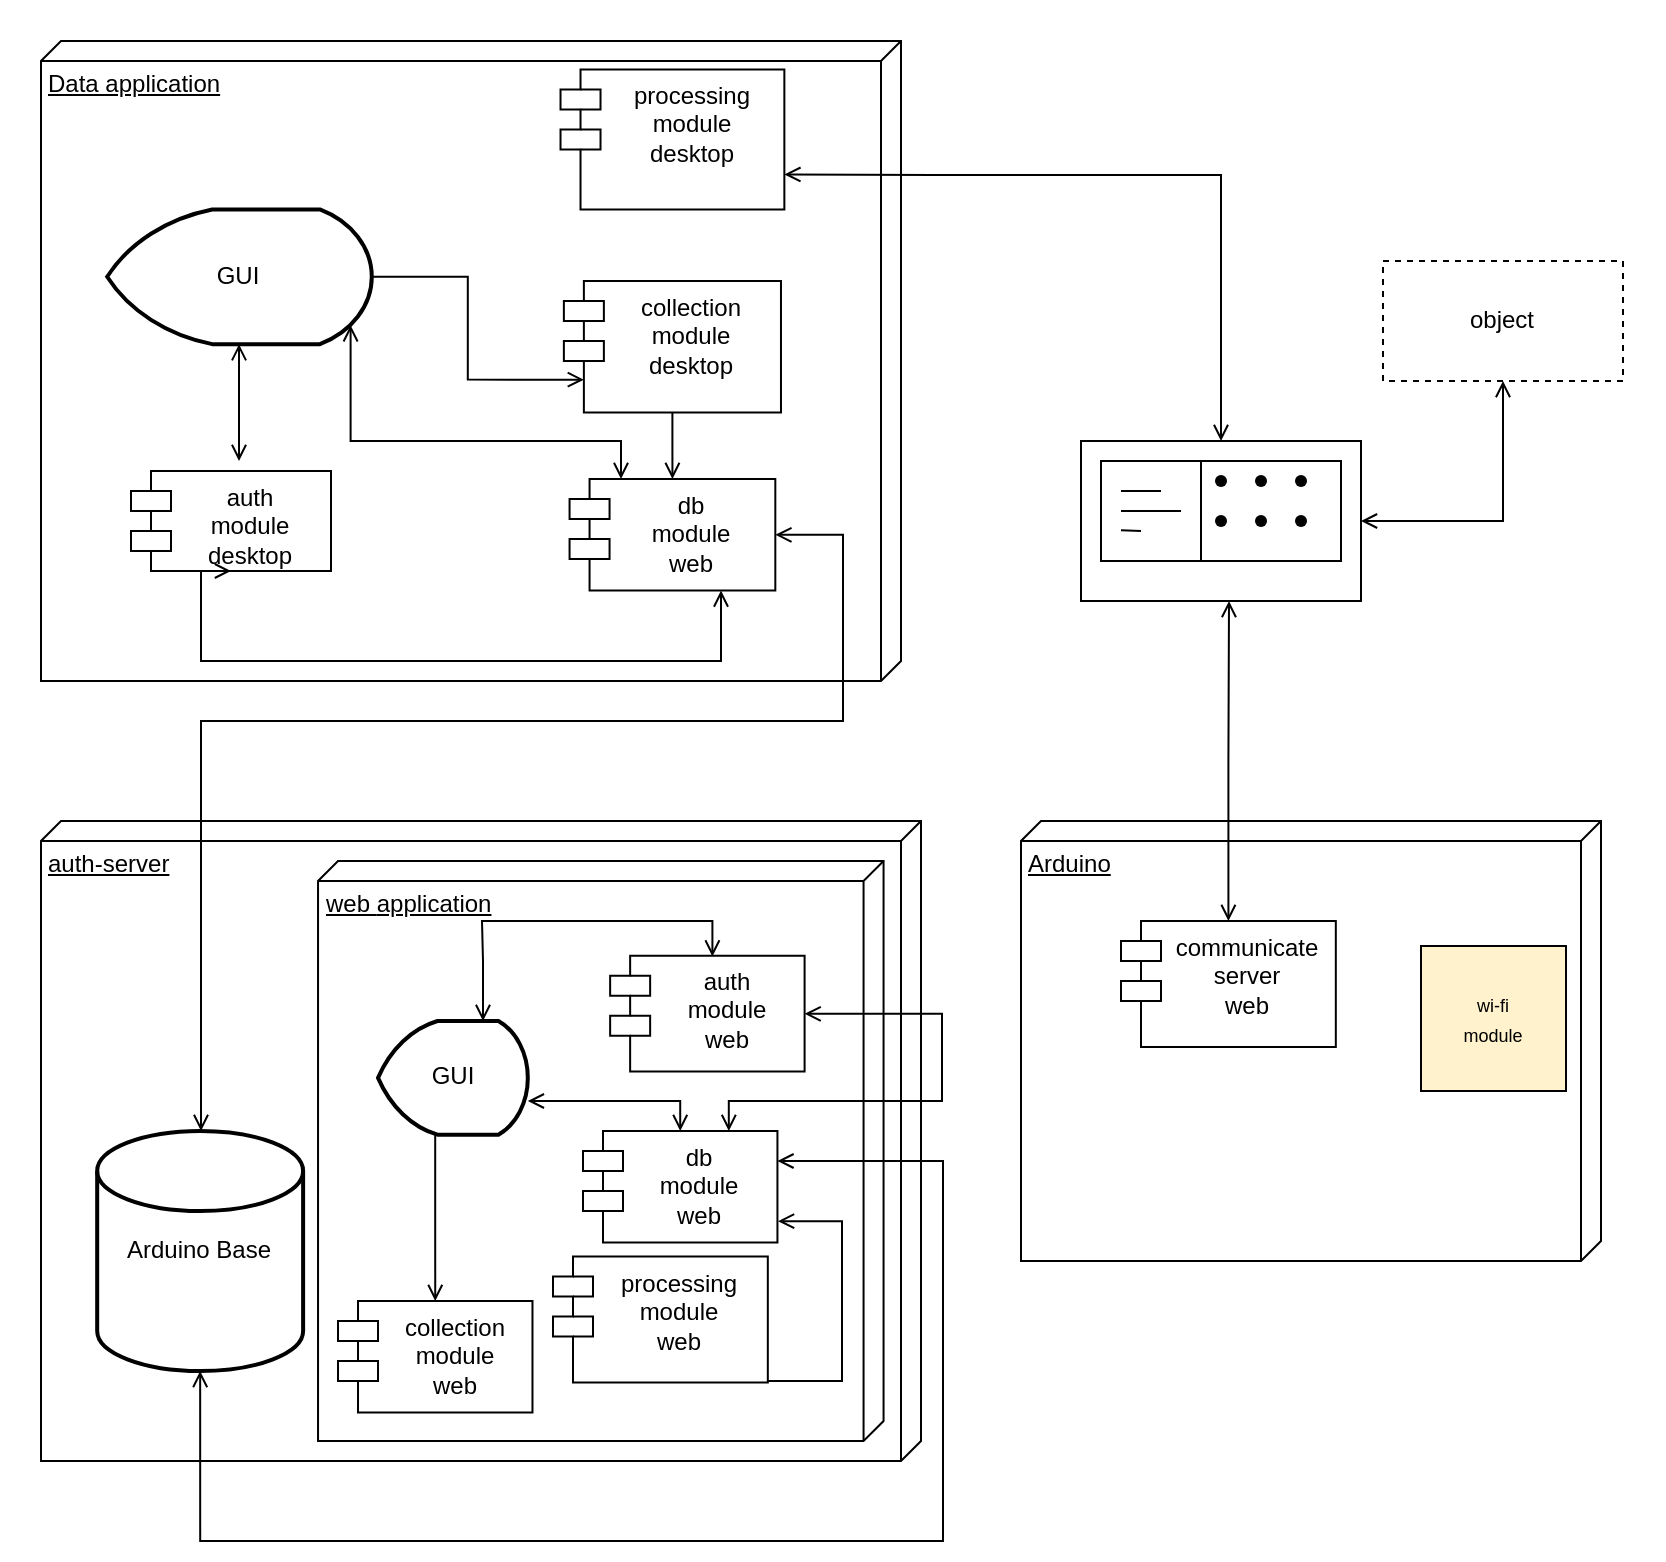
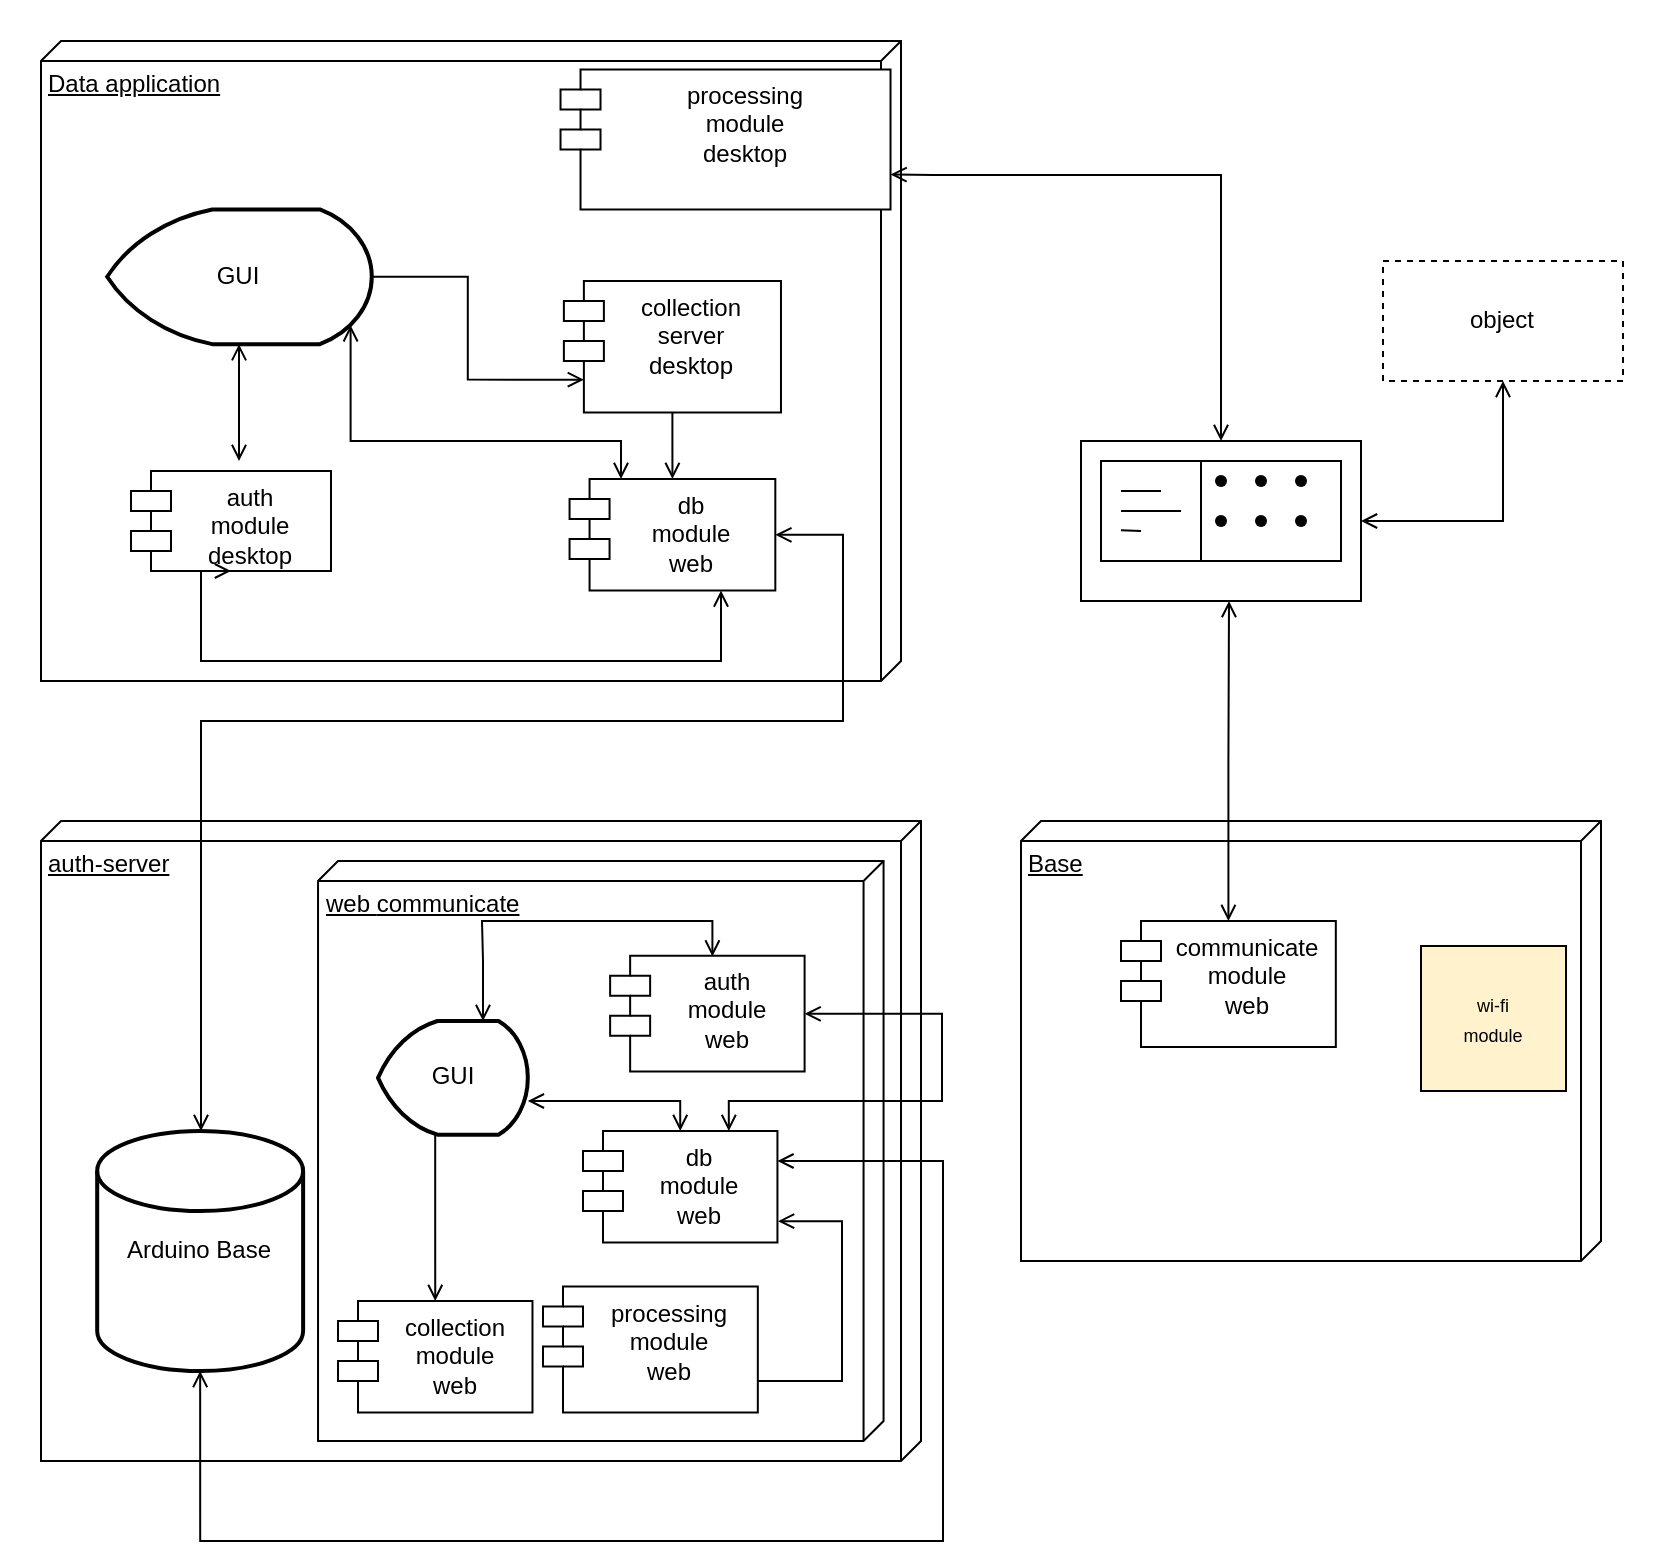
- <mxCell id="45" value="processing&lt;br&gt;module&lt;br&gt;desktop" style="shape=module;align=left;spacingLeft=20;align=center;verticalAlign=top;whiteSpace=wrap;html=1;" parent="36" vertex="1"><mxGeometry x="259.76" y="14.21" width="111.92" height="70" as="geometry" /></mxCell>
+ <mxCell id="45" value="processing&lt;br&gt;module&lt;br&gt;desktop" style="shape=module;align=left;spacingLeft=20;align=center;verticalAlign=top;whiteSpace=wrap;html=1;" parent="36" vertex="1"><mxGeometry x="259.76" y="14.21" width="165" height="70" as="geometry" /></mxCell>
- <mxCell id="44" value="collection&lt;br&gt;module&lt;br&gt;desktop" style="shape=module;align=left;spacingLeft=20;align=center;verticalAlign=top;whiteSpace=wrap;html=1;" parent="36" vertex="1"><mxGeometry x="261.44" y="120" width="108.55" height="65.79" as="geometry" /></mxCell>
+ <mxCell id="44" value="collection&lt;br&gt;server&lt;br&gt;desktop" style="shape=module;align=left;spacingLeft=20;align=center;verticalAlign=top;whiteSpace=wrap;html=1;" parent="36" vertex="1"><mxGeometry x="261.44" y="120" width="108.55" height="65.79" as="geometry" /></mxCell>
- <mxCell id="3" value="Arduino" style="verticalAlign=top;align=left;spacingTop=8;spacingLeft=2;spacingRight=12;shape=cube;size=10;direction=south;fontStyle=4;html=1;whiteSpace=wrap;" parent="2" vertex="1"><mxGeometry x="10" y="10" width="290" height="220" as="geometry" /></mxCell>
+ <mxCell id="3" value="Base" style="verticalAlign=top;align=left;spacingTop=8;spacingLeft=2;spacingRight=12;shape=cube;size=10;direction=south;fontStyle=4;html=1;whiteSpace=wrap;" parent="2" vertex="1"><mxGeometry x="10" y="10" width="290" height="220" as="geometry" /></mxCell>
- <mxCell id="23" value="web&amp;nbsp;&lt;span style=&quot;text-align: center;&quot;&gt;application&lt;/span&gt;" style="verticalAlign=top;align=left;spacingTop=8;spacingLeft=2;spacingRight=12;shape=cube;size=10;direction=south;fontStyle=4;html=1;whiteSpace=wrap;" parent="22" vertex="1"><mxGeometry x="-30" y="-20" width="282.77" height="290" as="geometry" /></mxCell>
+ <mxCell id="23" value="web&amp;nbsp;&lt;span style=&quot;text-align: center;&quot;&gt;communicate&lt;/span&gt;" style="verticalAlign=top;align=left;spacingTop=8;spacingLeft=2;spacingRight=12;shape=cube;size=10;direction=south;fontStyle=4;html=1;whiteSpace=wrap;" parent="22" vertex="1"><mxGeometry x="-30" y="-20" width="282.77" height="290" as="geometry" /></mxCell>
- <mxCell id="5" value="communicate&lt;br&gt;server&lt;br&gt;web&lt;br&gt;" style="shape=module;align=left;spacingLeft=20;align=center;verticalAlign=top;whiteSpace=wrap;html=1;" parent="2" vertex="1"><mxGeometry x="60.004" y="60.005" width="107.407" height="63.043" as="geometry" /></mxCell>
+ <mxCell id="5" value="communicate&lt;br&gt;module&lt;br&gt;web&lt;br&gt;" style="shape=module;align=left;spacingLeft=20;align=center;verticalAlign=top;whiteSpace=wrap;html=1;" parent="2" vertex="1"><mxGeometry x="60.004" y="60.005" width="107.407" height="63.043" as="geometry" /></mxCell>
- <mxCell id="32" value="processing&lt;br&gt;module&lt;br&gt;web" style="shape=module;align=left;spacingLeft=20;align=center;verticalAlign=top;whiteSpace=wrap;html=1;" parent="22" vertex="1"><mxGeometry x="87.493" y="177.746" width="107.407" height="63.043" as="geometry" /></mxCell>
+ <mxCell id="32" value="processing&lt;br&gt;module&lt;br&gt;web" style="shape=module;align=left;spacingLeft=20;align=center;verticalAlign=top;whiteSpace=wrap;html=1;" parent="22" vertex="1"><mxGeometry x="82.493" y="192.746" width="107.407" height="63.043" as="geometry" /></mxCell>
